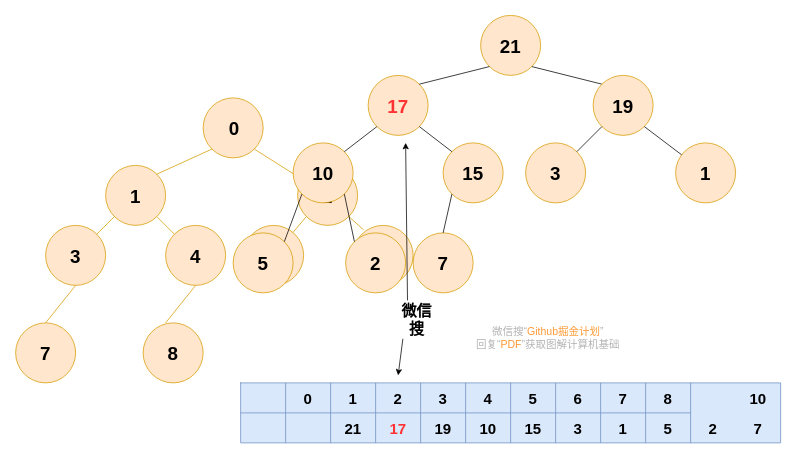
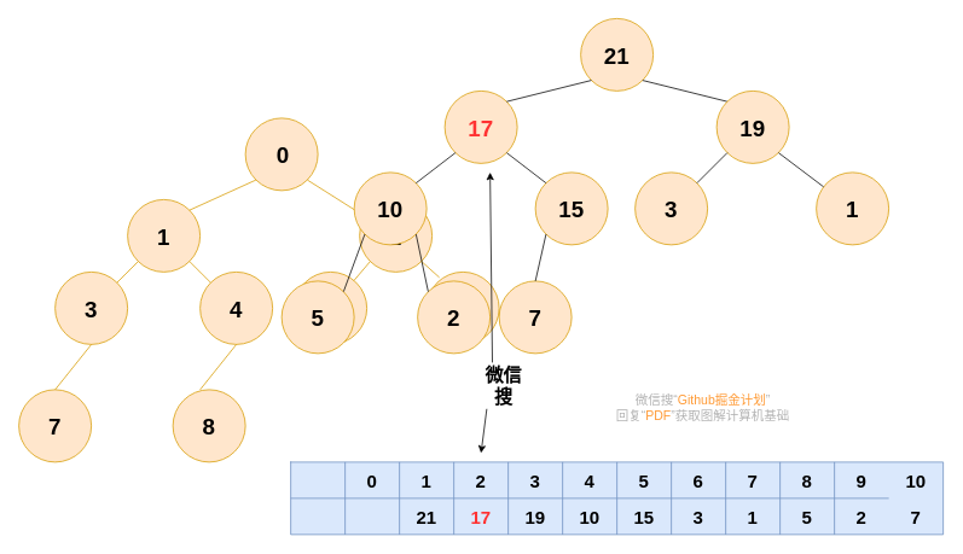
- <mxCell id="66" value="微信搜“&lt;font color=&quot;#ff9933&quot;&gt;Github掘金计划&lt;/font&gt;”&lt;br style=&quot;font-size: 14px&quot;&gt;回复“&lt;font color=&quot;#ff9933&quot;&gt;PDF&lt;/font&gt;”获取图解计算机基础" style="text;html=1;strokeColor=none;fillColor=none;align=center;verticalAlign=middle;whiteSpace=wrap;rounded=0;labelBackgroundColor=none;fontSize=14;fontColor=#B3B3B3;" vertex="1" parent="1"><mxGeometry x="620" y="440" width="220" height="20" as="geometry" /></mxCell>
+ <mxCell id="66" value="微信搜“&lt;font color=&quot;#ff9933&quot;&gt;Github掘金计划&lt;/font&gt;”&lt;br style=&quot;font-size: 14px&quot;&gt;回复“&lt;font color=&quot;#ff9933&quot;&gt;PDF&lt;/font&gt;”获取图解计算机基础" style="text;html=1;strokeColor=none;fillColor=none;align=center;verticalAlign=middle;whiteSpace=wrap;rounded=0;labelBackgroundColor=none;fontSize=14;fontColor=#B3B3B3;" vertex="1" parent="1"><mxGeometry x="665" y="440" width="220" height="20" as="geometry" /></mxCell>
+ <mxCell id="52" value="&lt;b&gt;&lt;font style=&quot;font-size: 20px&quot;&gt;9&lt;/font&gt;&lt;/b&gt;" style="shape=partialRectangle;html=1;whiteSpace=wrap;connectable=0;fillColor=none;top=0;left=0;bottom=0;right=0;overflow=hidden;" vertex="1" parent="42"><mxGeometry x="600" width="60" height="40" as="geometry" /></mxCell>
